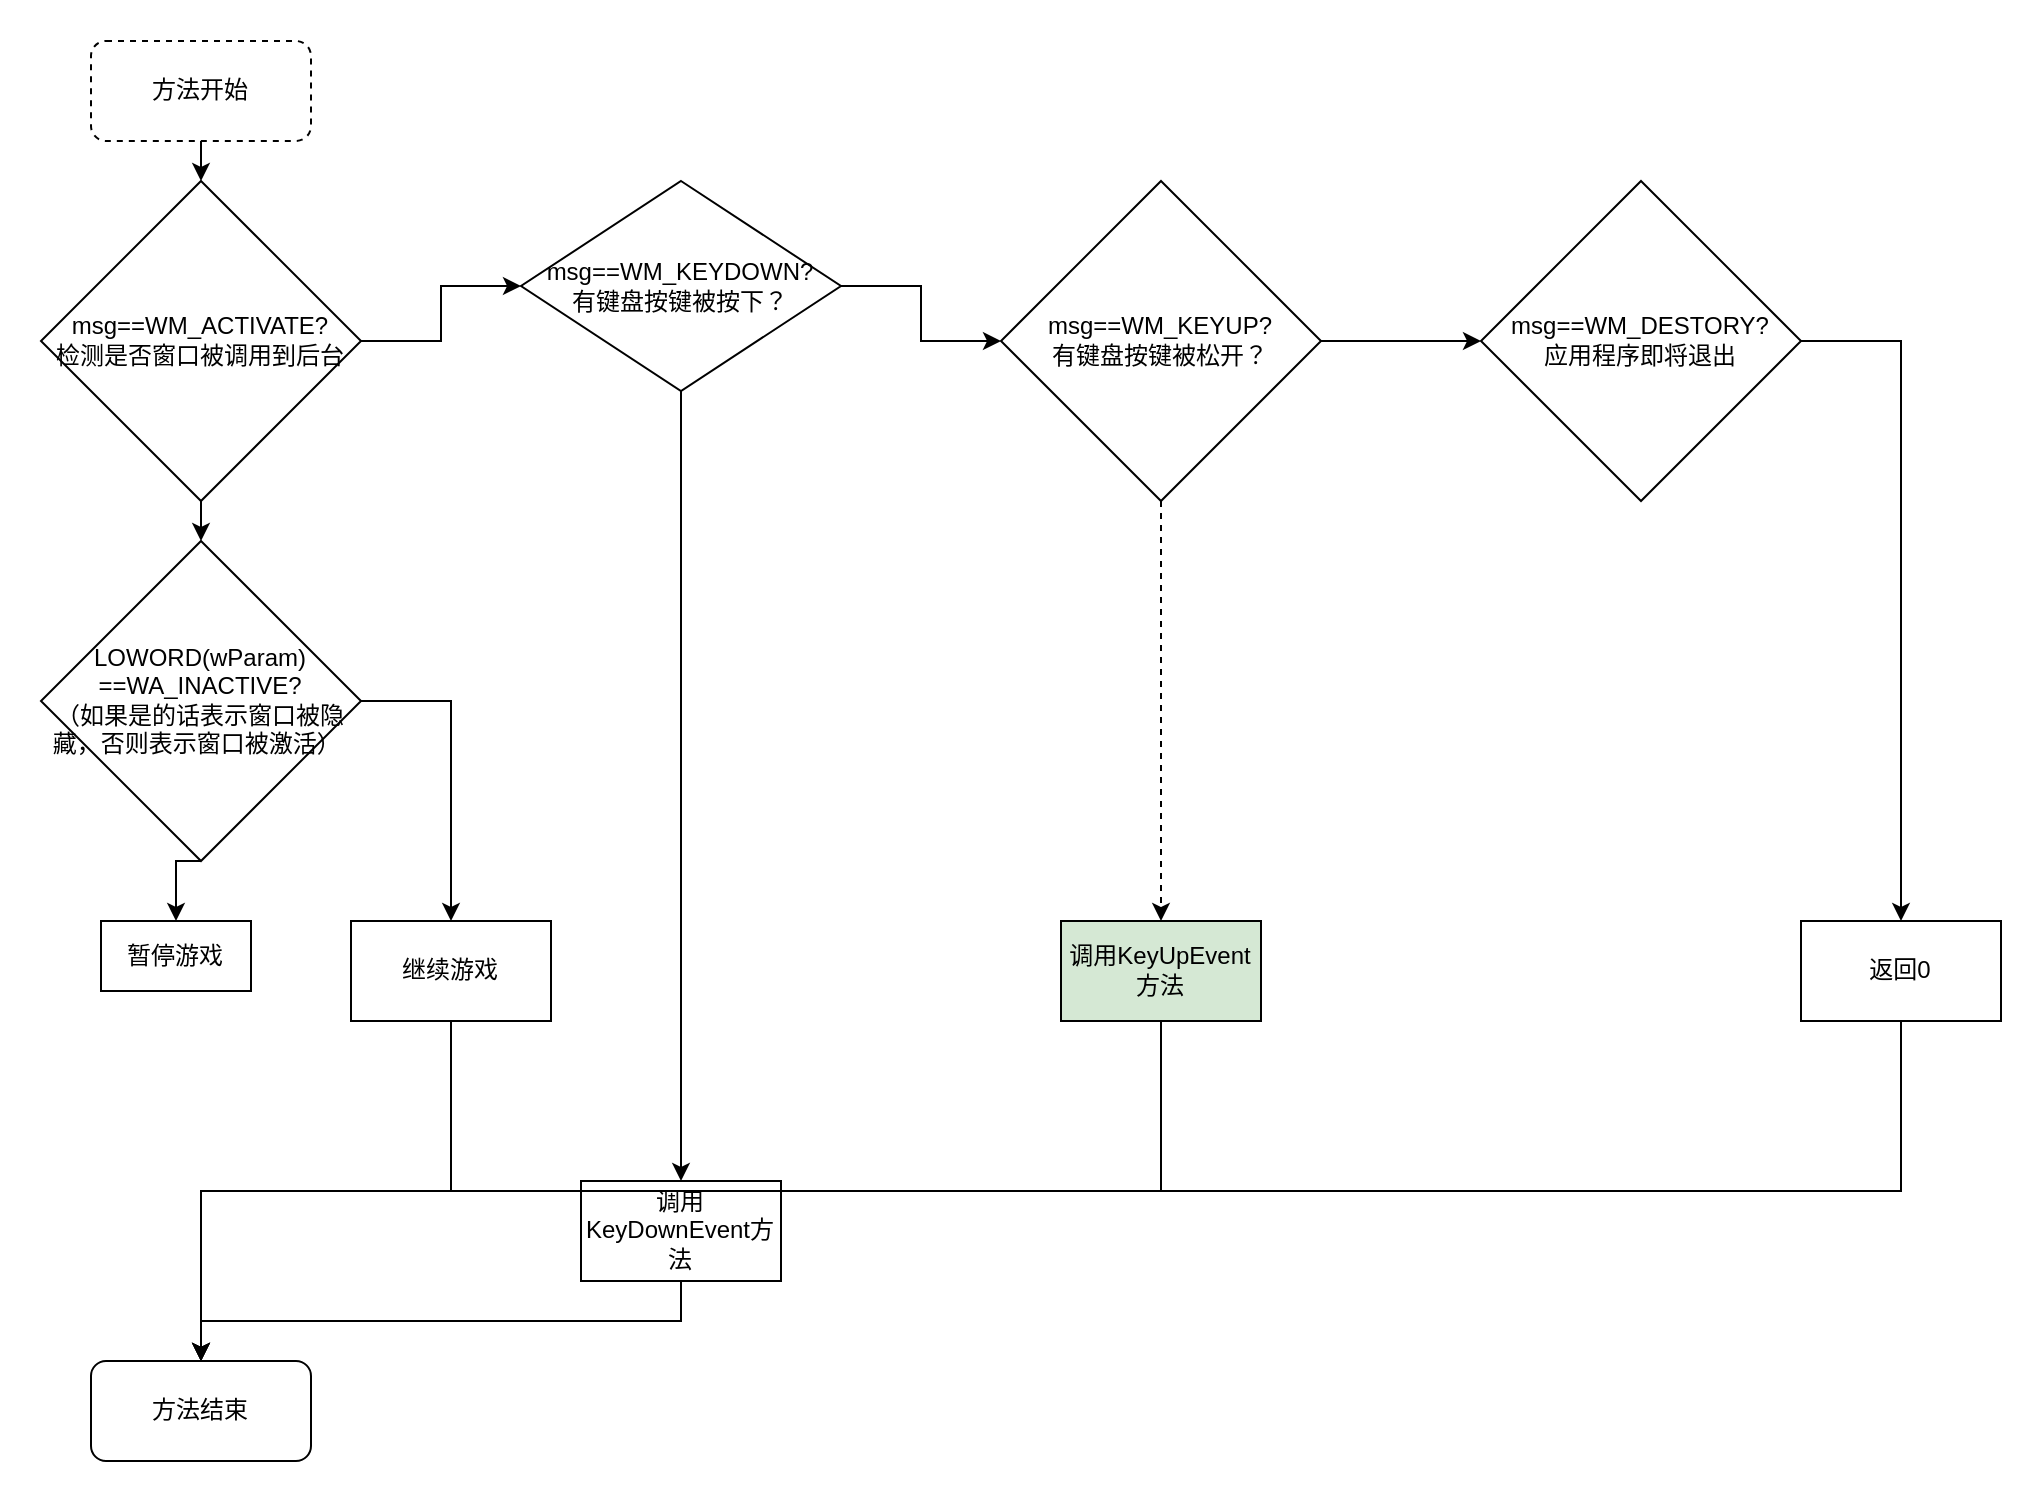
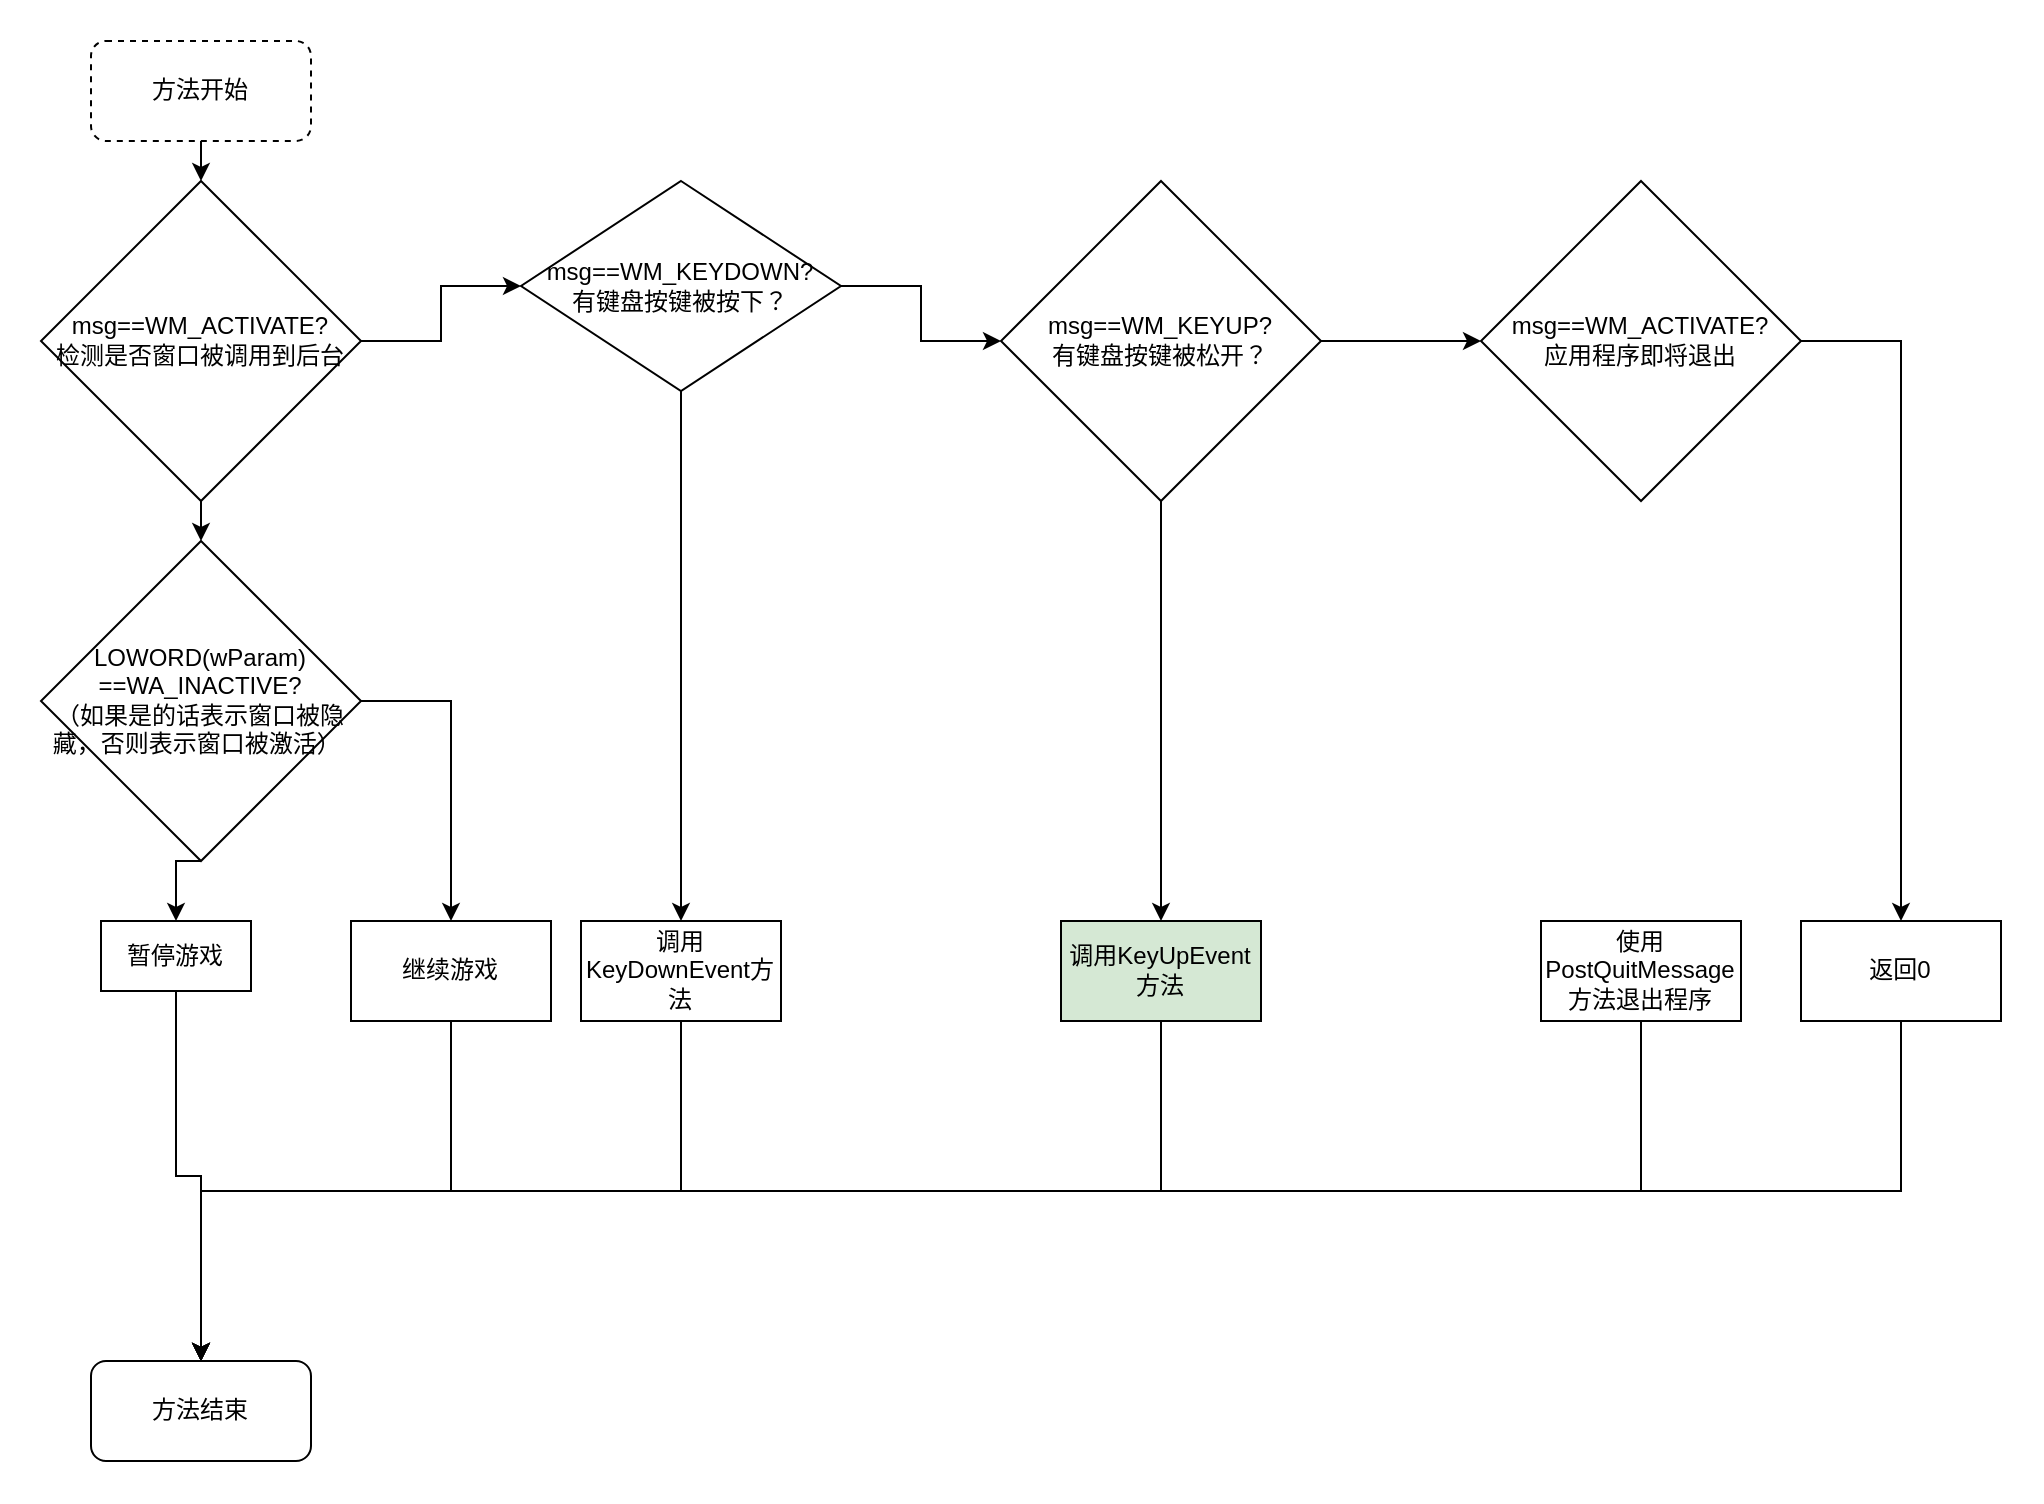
- <mxCell id="15" value="msg==WM_DESTORY?&lt;br&gt;应用程序即将退出" style="rhombus;whiteSpace=wrap;html=1;" vertex="1" parent="1"><mxGeometry x="740" y="90" width="160" height="160" as="geometry" /></mxCell>
+ <mxCell id="15" value="msg==WM_ACTIVATE?&lt;br&gt;应用程序即将退出" style="rhombus;whiteSpace=wrap;html=1;" vertex="1" parent="1"><mxGeometry x="740" y="90" width="160" height="160" as="geometry" /></mxCell>
- <mxCell id="11" style="edgeStyle=orthogonalEdgeStyle;rounded=0;orthogonalLoop=1;jettySize=auto;html=1;exitX=0.5;exitY=1;exitDx=0;exitDy=0;dashed=1;" edge="1" parent="1" source="13" target="24"><mxGeometry relative="1" as="geometry" /></mxCell>
+ <mxCell id="11" style="edgeStyle=orthogonalEdgeStyle;rounded=0;orthogonalLoop=1;jettySize=auto;html=1;exitX=0.5;exitY=1;exitDx=0;exitDy=0;" edge="1" parent="1" source="13" target="24"><mxGeometry relative="1" as="geometry" /></mxCell>
+ <mxCell id="26" value="使用PostQuitMessage方法退出程序" style="rounded=0;whiteSpace=wrap;html=1;" vertex="1" parent="1"><mxGeometry x="770" y="460" width="100" height="50" as="geometry" /></mxCell>
+ <mxCell id="30" style="edgeStyle=orthogonalEdgeStyle;rounded=0;orthogonalLoop=1;jettySize=auto;html=1;exitX=0.5;exitY=1;exitDx=0;exitDy=0;" edge="1" parent="1" source="4" target="29"><mxGeometry relative="1" as="geometry"><mxPoint x="100" y="810" as="targetPoint" /><mxPoint x="100" y="510" as="sourcePoint" /></mxGeometry></mxCell>
+ <mxCell id="25" style="edgeStyle=orthogonalEdgeStyle;rounded=0;orthogonalLoop=1;jettySize=auto;html=1;exitX=0.5;exitY=1;exitDx=0;exitDy=0;entryX=0.5;entryY=0;entryDx=0;entryDy=0;" edge="1" parent="1" source="26" target="29"><mxGeometry relative="1" as="geometry" /></mxCell>
- <mxCell id="22" value="调用KeyDownEvent方法" style="rounded=0;whiteSpace=wrap;html=1;" vertex="1" parent="1"><mxGeometry x="290" y="590" width="100" height="50" as="geometry" /></mxCell>
+ <mxCell id="22" value="调用KeyDownEvent方法" style="rounded=0;whiteSpace=wrap;html=1;" vertex="1" parent="1"><mxGeometry x="290" y="460" width="100" height="50" as="geometry" /></mxCell>
